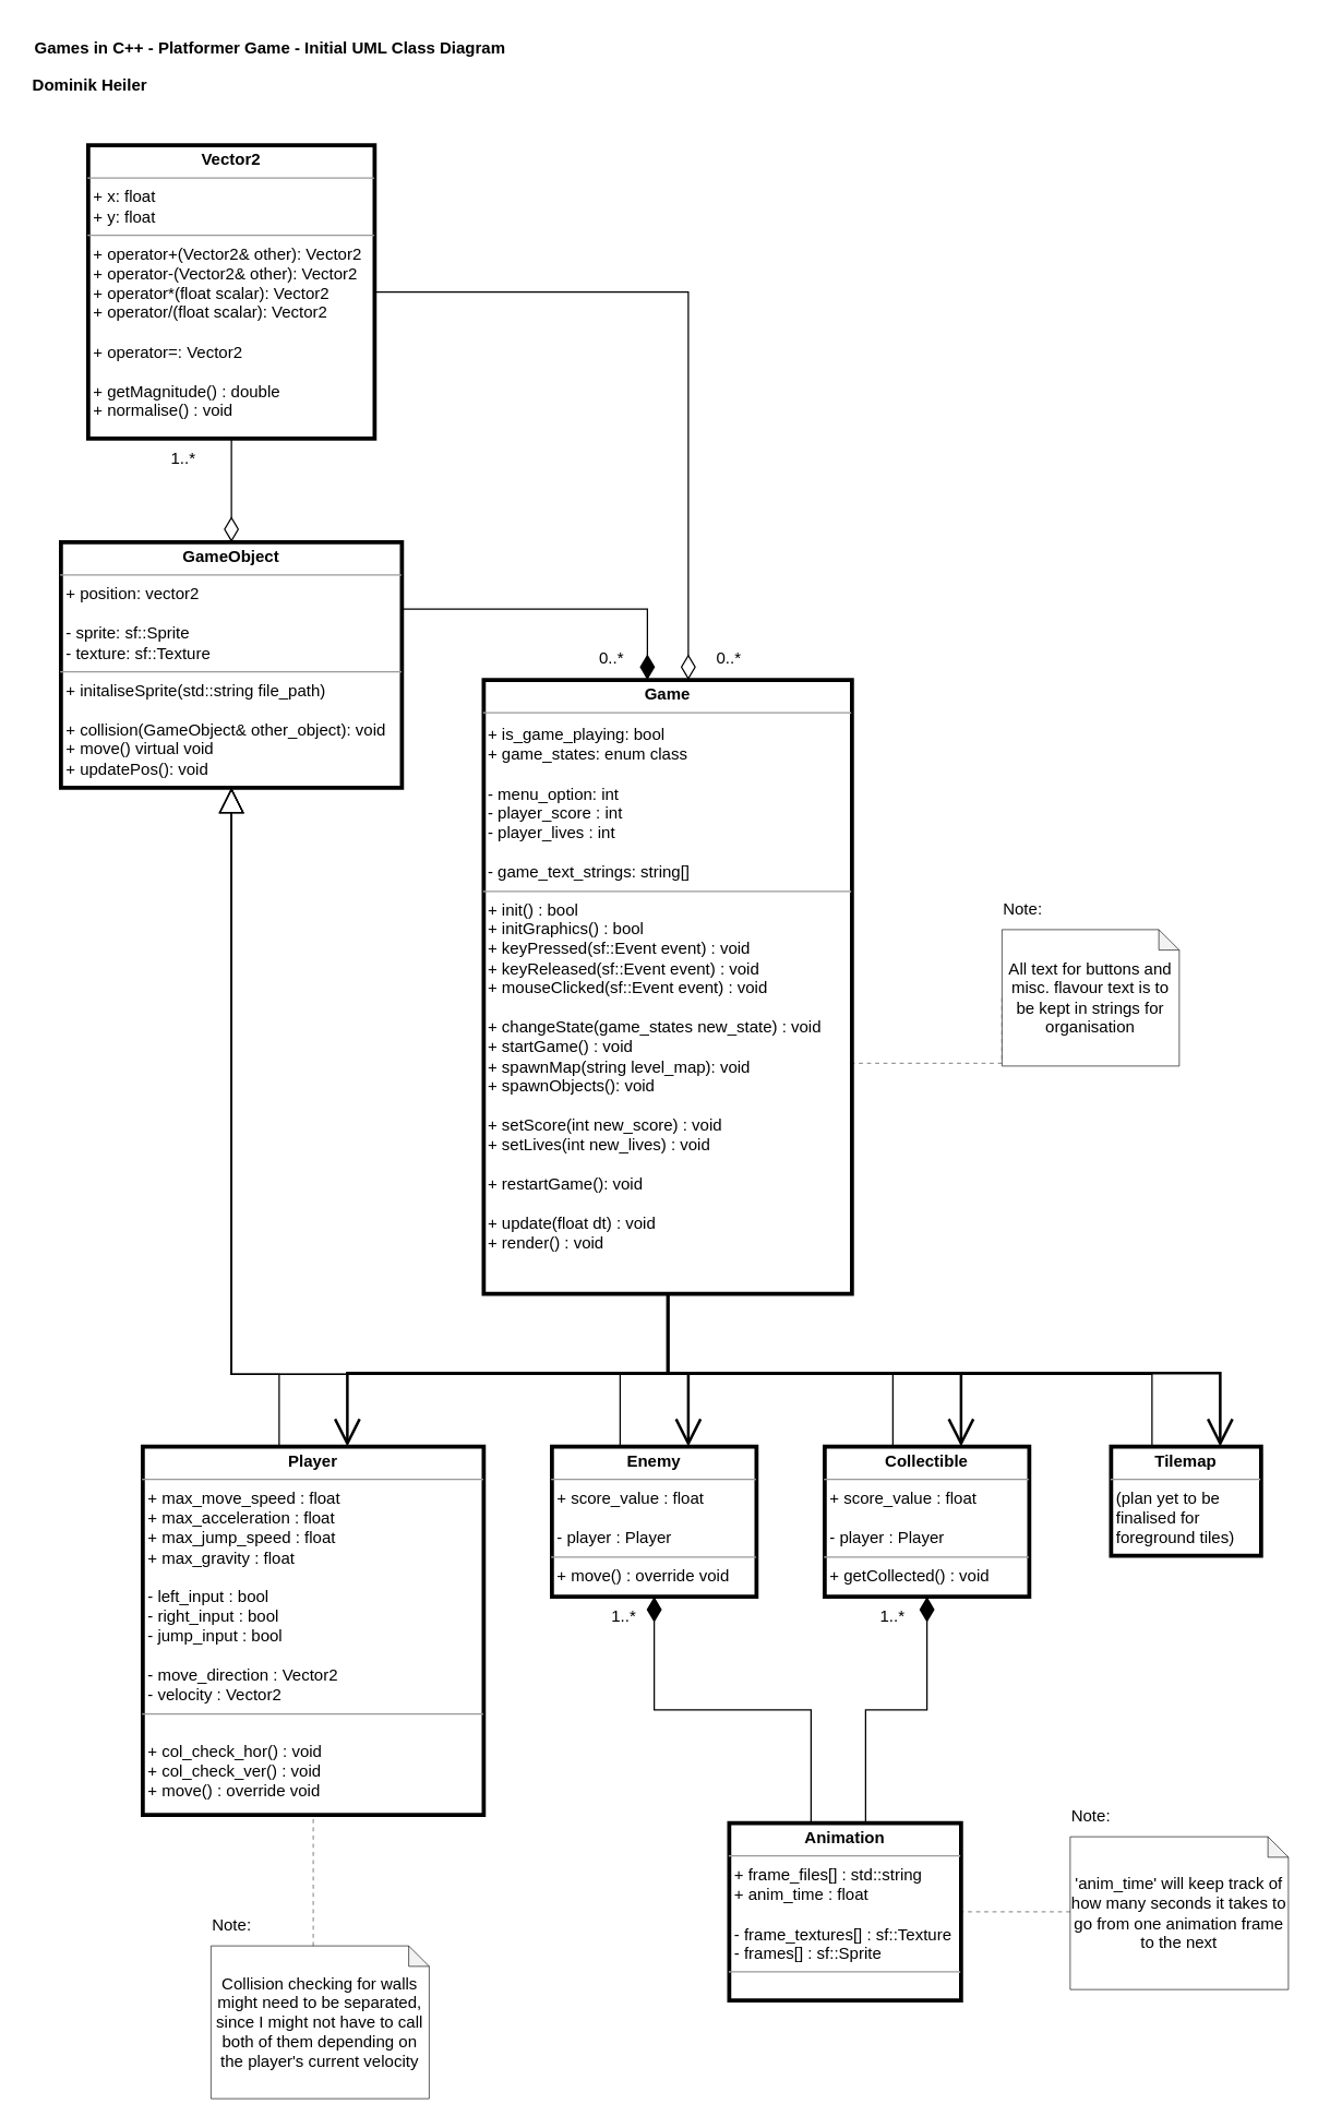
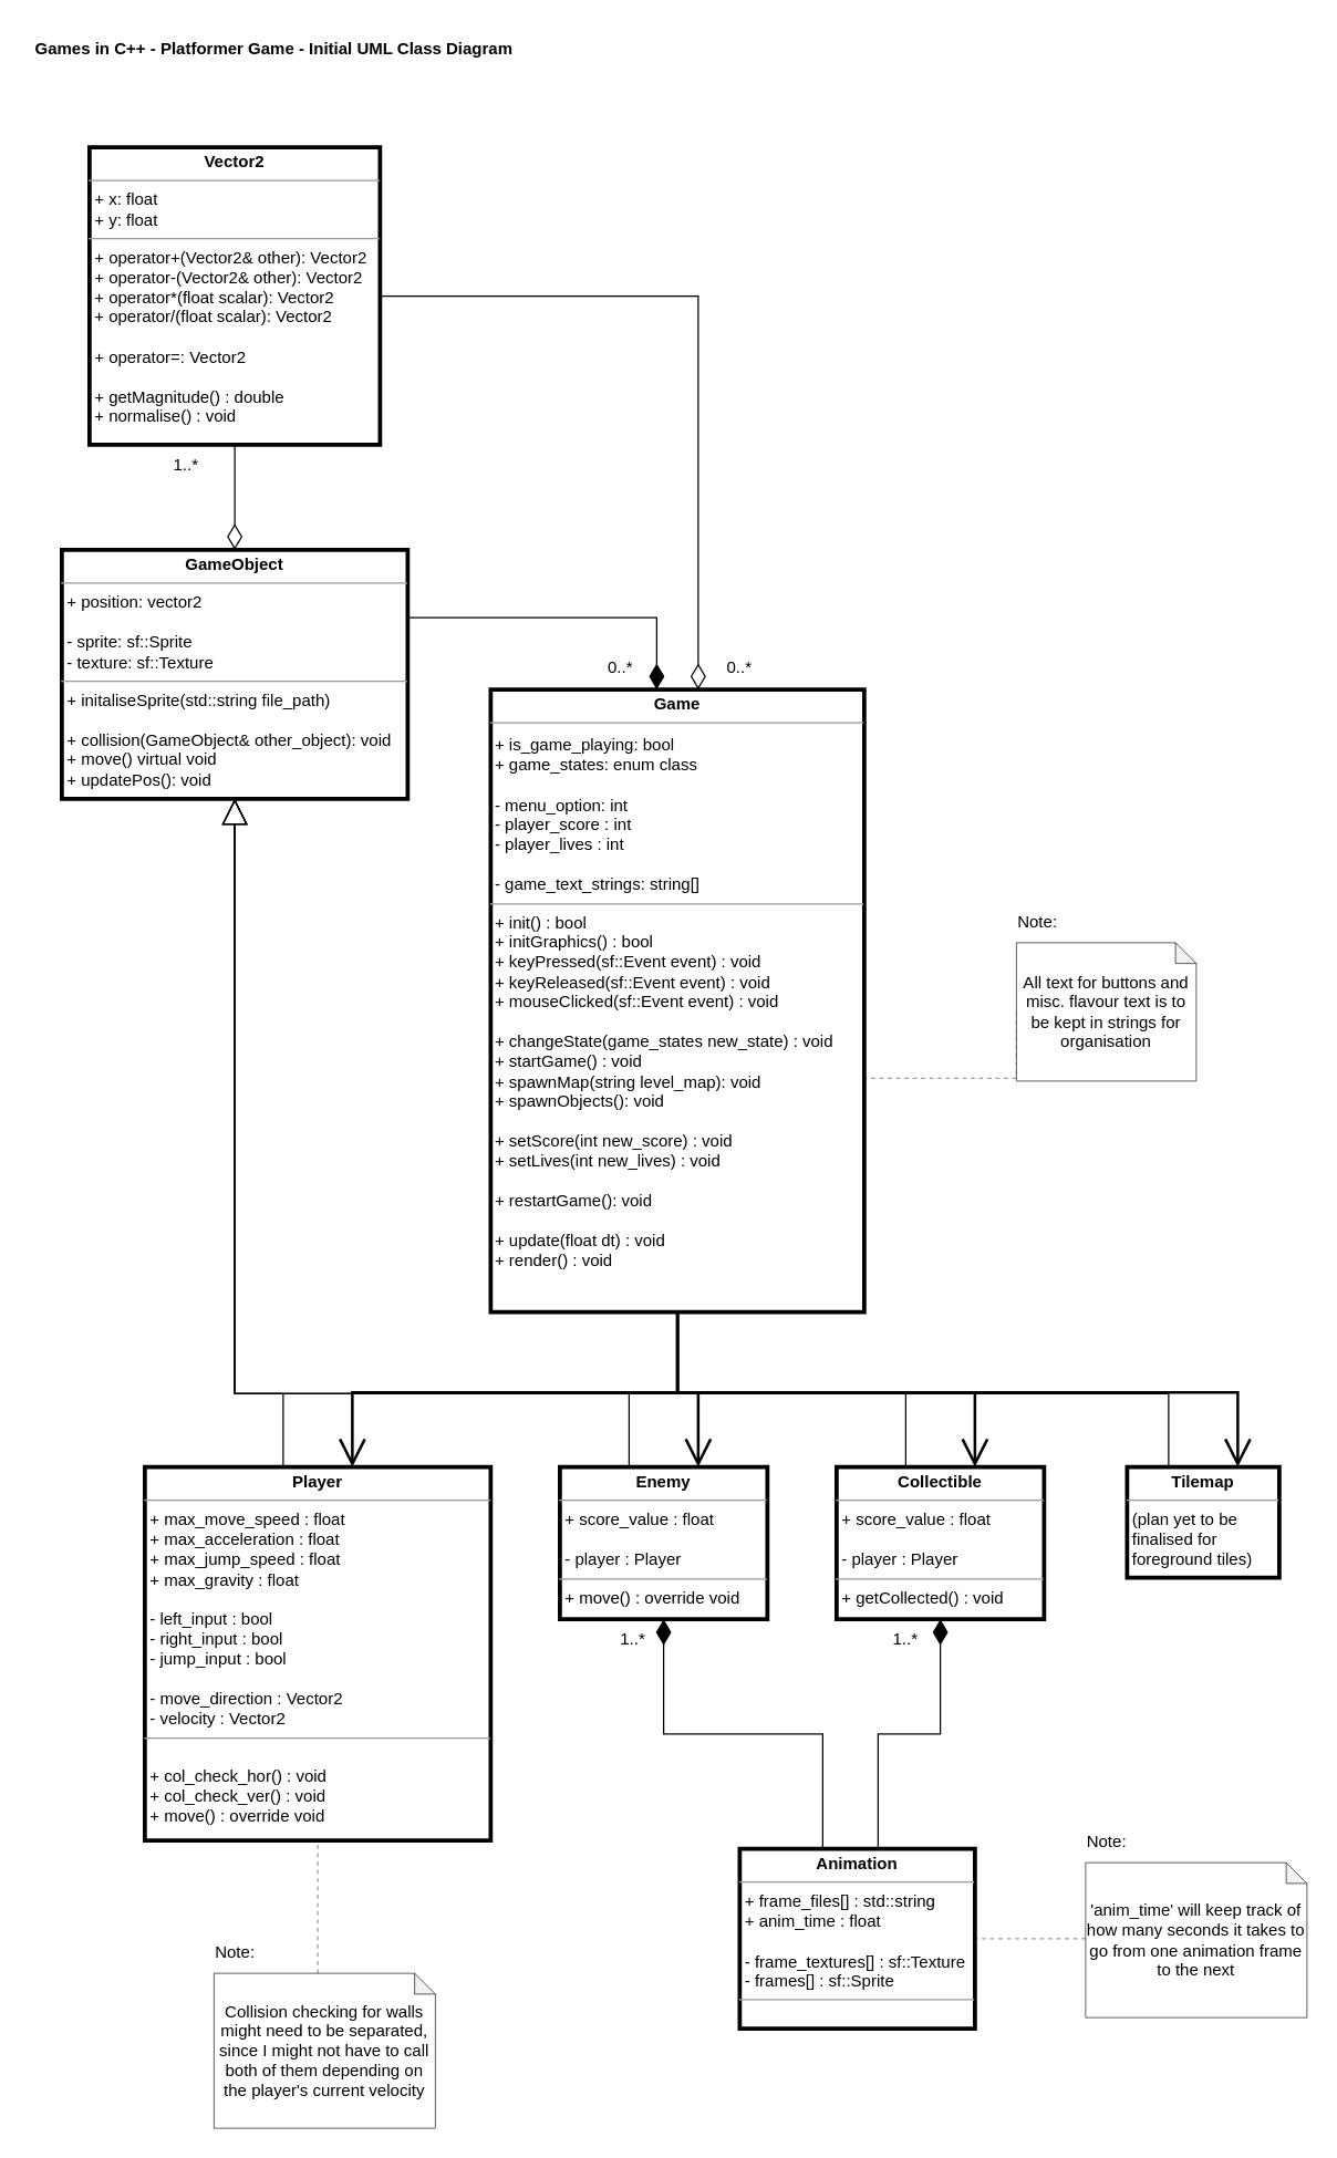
- <mxCell id="3" value="Dominik Heiler" style="text;align=center;fontStyle=1;verticalAlign=middle;spacingLeft=3;spacingRight=3;strokeColor=none;rotatable=0;points=[[0,0.5],[1,0.5]];portConstraint=eastwest;html=1;" vertex="1" parent="1"><mxGeometry x="20" y="49" width="90" height="26" as="geometry" /></mxCell>
